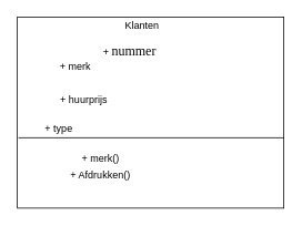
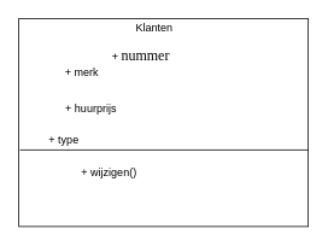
- <mxCell id="8" value="+ merk()" style="text;html=1;strokeColor=none;fillColor=none;align=center;verticalAlign=middle;whiteSpace=wrap;rounded=0;" vertex="1" parent="1"><mxGeometry x="80" y="180" width="80" height="20" as="geometry" /></mxCell>
+ <mxCell id="8" value="+ wijzigen()" style="text;html=1;strokeColor=none;fillColor=none;align=center;verticalAlign=middle;whiteSpace=wrap;rounded=0;" vertex="1" parent="1"><mxGeometry x="80" y="180" width="80" height="20" as="geometry" /></mxCell>
- <mxCell id="10" value="+ Afdrukken()" style="text;html=1;strokeColor=none;fillColor=none;align=center;verticalAlign=middle;whiteSpace=wrap;rounded=0;" vertex="1" parent="1"><mxGeometry x="80" y="200" width="80" height="20" as="geometry" /></mxCell>
